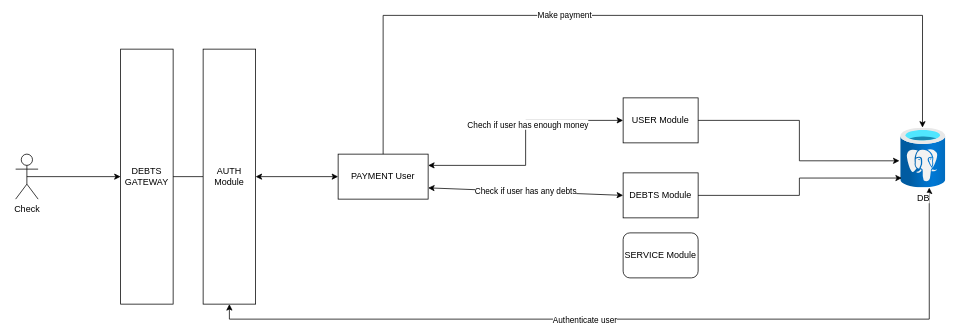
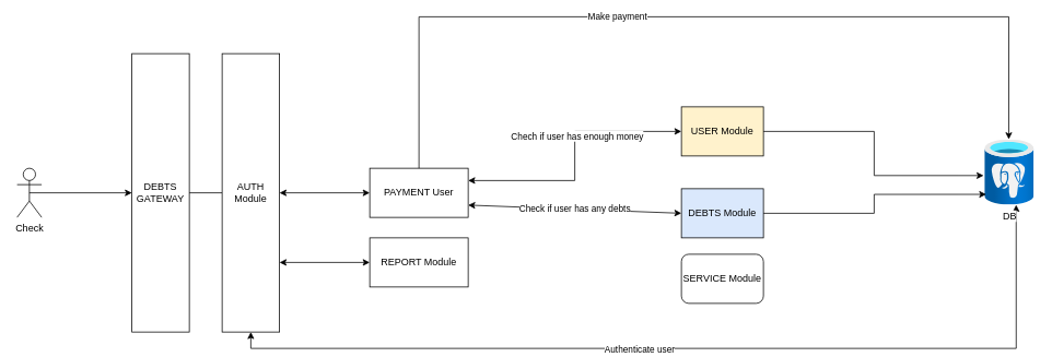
- <mxCell id="20" value="USER Module" style="rounded=0;whiteSpace=wrap;html=1;" parent="1" vertex="1"><mxGeometry x="830" y="130" width="100" height="60" as="geometry" /></mxCell>
+ <mxCell id="20" value="USER Module" style="rounded=0;whiteSpace=wrap;html=1;fillColor=#fff2cc;" parent="1" vertex="1"><mxGeometry x="830" y="130" width="100" height="60" as="geometry" /></mxCell>
- <mxCell id="18" value="DEBTS Module" style="rounded=0;whiteSpace=wrap;html=1;" parent="1" vertex="1"><mxGeometry x="830" y="230" width="100" height="60" as="geometry" /></mxCell>
+ <mxCell id="18" value="DEBTS Module" style="rounded=0;whiteSpace=wrap;html=1;fillColor=#dae8fc;" parent="1" vertex="1"><mxGeometry x="830" y="230" width="100" height="60" as="geometry" /></mxCell>
+ <mxCell id="7" style="rounded=0;orthogonalLoop=1;jettySize=auto;html=1;entryX=0;entryY=0.5;entryDx=0;entryDy=0;startArrow=classic;startFill=1;exitX=1;exitY=0.75;exitDx=0;exitDy=0;" parent="1" source="8" target="19" edge="1"><mxGeometry relative="1" as="geometry"><mxPoint x="340" y="235" as="sourcePoint" /></mxGeometry></mxCell>
+ <mxCell id="19" value="REPORT Module" style="rounded=0;whiteSpace=wrap;html=1;" parent="1" vertex="1"><mxGeometry x="450" y="290" width="120" height="60" as="geometry" /></mxCell>
